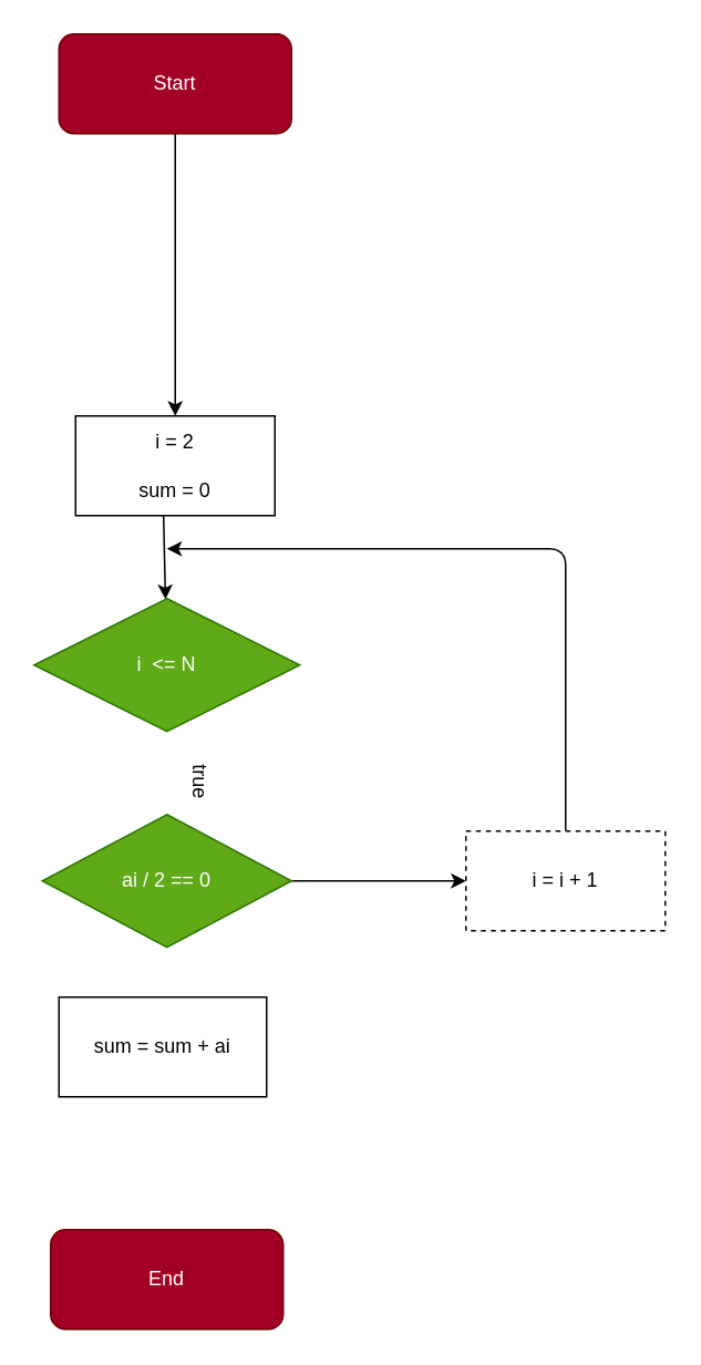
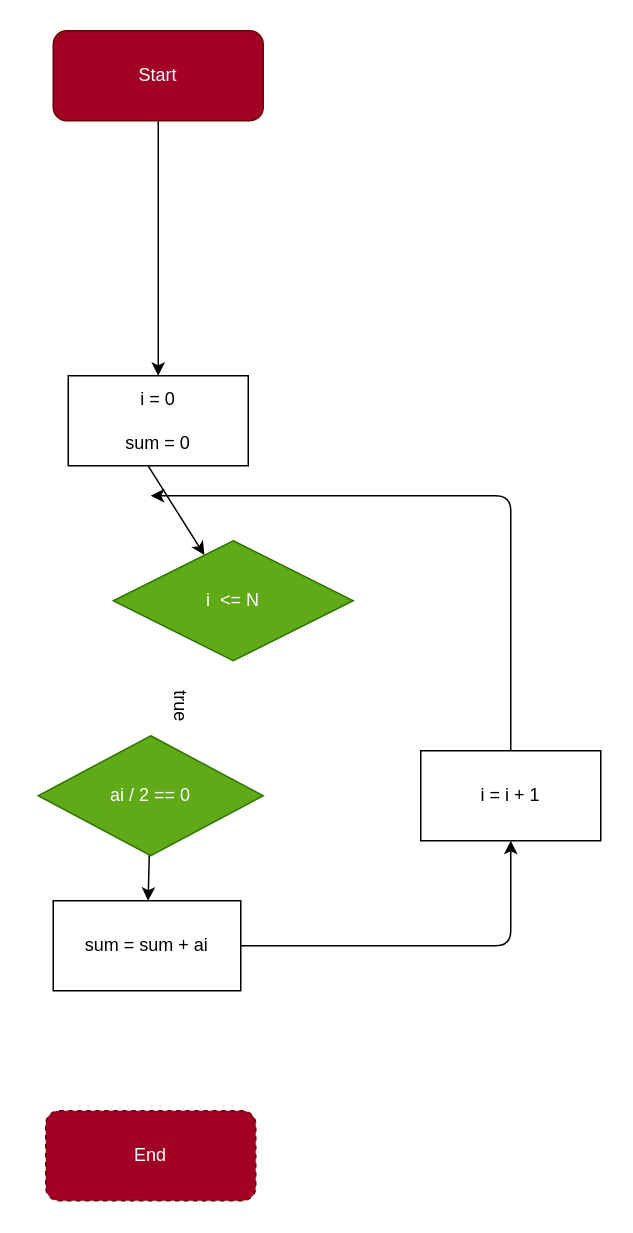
- <mxCell id="10" value="i = 2&lt;br&gt;&lt;br&gt;sum = 0" style="rounded=0;whiteSpace=wrap;html=1;" vertex="1" parent="1"><mxGeometry x="45" y="250" width="120" height="60" as="geometry" /></mxCell>
+ <mxCell id="10" value="i = 0&lt;br&gt;&lt;br&gt;sum = 0" style="rounded=0;whiteSpace=wrap;html=1;" vertex="1" parent="1"><mxGeometry x="45" y="250" width="120" height="60" as="geometry" /></mxCell>
- <mxCell id="6" value="i&amp;nbsp; &amp;lt;= N" style="rhombus;whiteSpace=wrap;html=1;fillColor=#60a917;fontColor=#ffffff;strokeColor=#2D7600;" parent="1" vertex="1"><mxGeometry x="20" y="360" width="160" height="80" as="geometry" /></mxCell>
+ <mxCell id="6" value="i&amp;nbsp; &amp;lt;= N" style="rhombus;whiteSpace=wrap;html=1;fillColor=#60a917;fontColor=#ffffff;strokeColor=#2D7600;" parent="1" vertex="1"><mxGeometry x="75" y="360" width="160" height="80" as="geometry" /></mxCell>
- <mxCell id="8" style="edgeStyle=none;html=1;entryX=0;entryY=0.5;entryDx=0;entryDy=0;" edge="1" parent="1" source="9" target="14"><mxGeometry relative="1" as="geometry" /></mxCell>
+ <mxCell id="8" style="edgeStyle=none;html=1;" edge="1" parent="1" source="9" target="12"><mxGeometry relative="1" as="geometry" /></mxCell>
- <mxCell id="14" value="i = i + 1" style="rounded=0;whiteSpace=wrap;html=1;dashed=1;" vertex="1" parent="1"><mxGeometry x="280" y="500" width="120" height="60" as="geometry" /></mxCell>
+ <mxCell id="14" value="i = i + 1" style="rounded=0;whiteSpace=wrap;html=1;" vertex="1" parent="1"><mxGeometry x="280" y="500" width="120" height="60" as="geometry" /></mxCell>
+ <mxCell id="11" style="edgeStyle=none;html=1;entryX=0.5;entryY=1;entryDx=0;entryDy=0;" edge="1" parent="1" source="12" target="14"><mxGeometry relative="1" as="geometry"><Array as="points"><mxPoint x="340" y="630" /></Array></mxGeometry></mxCell>
- <mxCell id="4" value="End" style="rounded=1;whiteSpace=wrap;html=1;fillColor=#a20025;fontColor=#ffffff;strokeColor=#6F0000;" parent="1" vertex="1"><mxGeometry x="30" y="740" width="140" height="60" as="geometry" /></mxCell>
+ <mxCell id="4" value="End" style="rounded=1;whiteSpace=wrap;html=1;fillColor=#a20025;fontColor=#ffffff;strokeColor=#6F0000;dashed=1;" parent="1" vertex="1"><mxGeometry x="30" y="740" width="140" height="60" as="geometry" /></mxCell>
